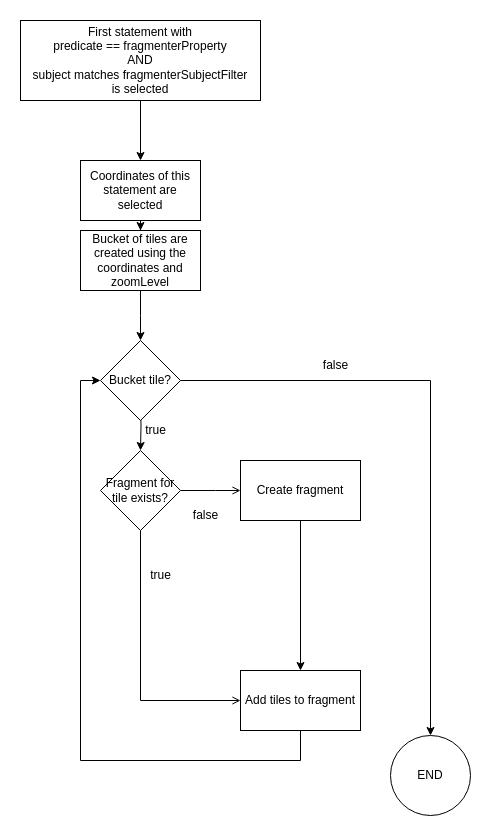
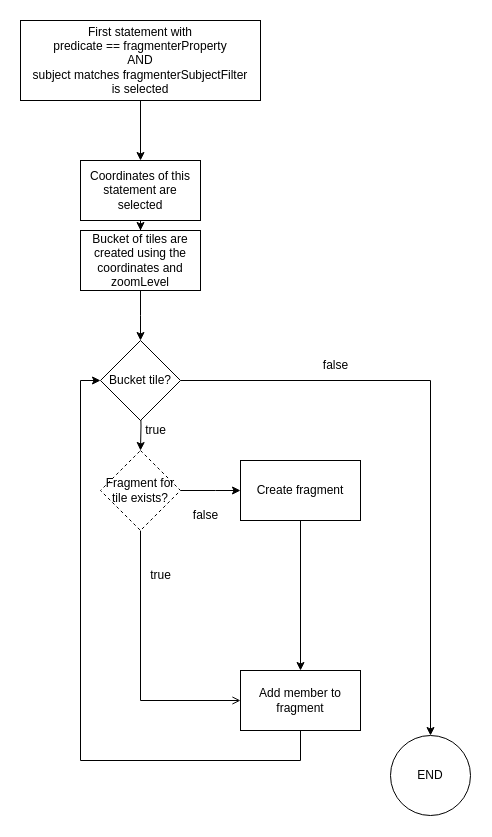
- <mxCell id="11" value="Fragment for tile exists?" style="rhombus;whiteSpace=wrap;html=1;rounded=0;" parent="1" vertex="1"><mxGeometry x="100" y="450" width="80" height="80" as="geometry" /></mxCell>
+ <mxCell id="11" value="Fragment for tile exists?" style="rhombus;whiteSpace=wrap;html=1;rounded=0;dashed=1;" parent="1" vertex="1"><mxGeometry x="100" y="450" width="80" height="80" as="geometry" /></mxCell>
- <mxCell id="10" value="" style="edgeStyle=orthogonalEdgeStyle;rounded=0;orthogonalLoop=1;jettySize=auto;html=1;exitX=1;exitY=0.5;exitDx=0;exitDy=0;entryX=0;entryY=0.5;entryDx=0;entryDy=0;endArrow=open;" parent="1" source="11" target="14" edge="1"><mxGeometry relative="1" as="geometry"><Array as="points"><mxPoint x="215" y="490" /><mxPoint x="215" y="490" /></Array></mxGeometry></mxCell>
+ <mxCell id="10" value="" style="edgeStyle=orthogonalEdgeStyle;rounded=0;orthogonalLoop=1;jettySize=auto;html=1;exitX=1;exitY=0.5;exitDx=0;exitDy=0;entryX=0;entryY=0.5;entryDx=0;entryDy=0;" parent="1" source="11" target="14" edge="1"><mxGeometry relative="1" as="geometry"><Array as="points"><mxPoint x="215" y="490" /><mxPoint x="215" y="490" /></Array></mxGeometry></mxCell>
- <mxCell id="18" value="Add tiles to fragment" style="whiteSpace=wrap;html=1;" parent="1" vertex="1"><mxGeometry x="240" y="670" width="120" height="60" as="geometry" /></mxCell>
+ <mxCell id="18" value="Add member to fragment" style="whiteSpace=wrap;html=1;" parent="1" vertex="1"><mxGeometry x="240" y="670" width="120" height="60" as="geometry" /></mxCell>
